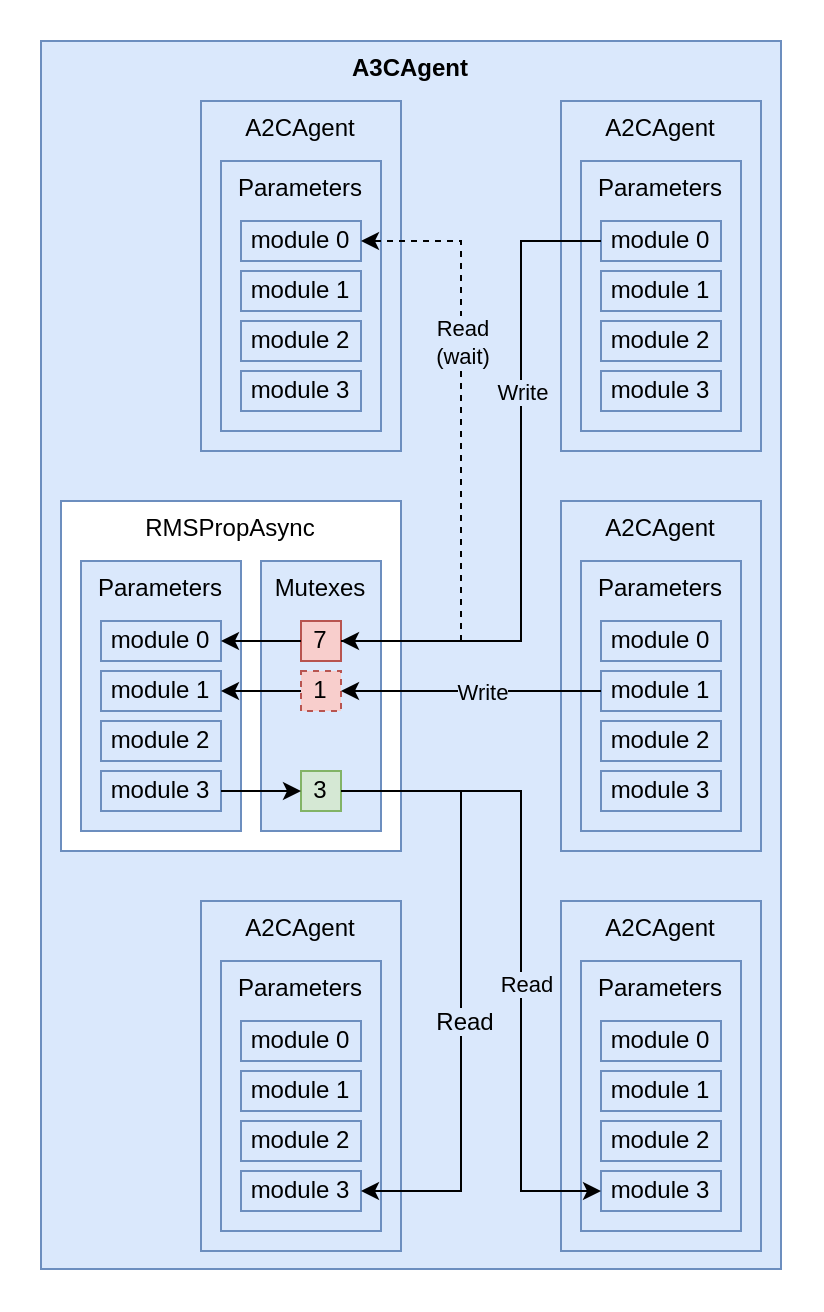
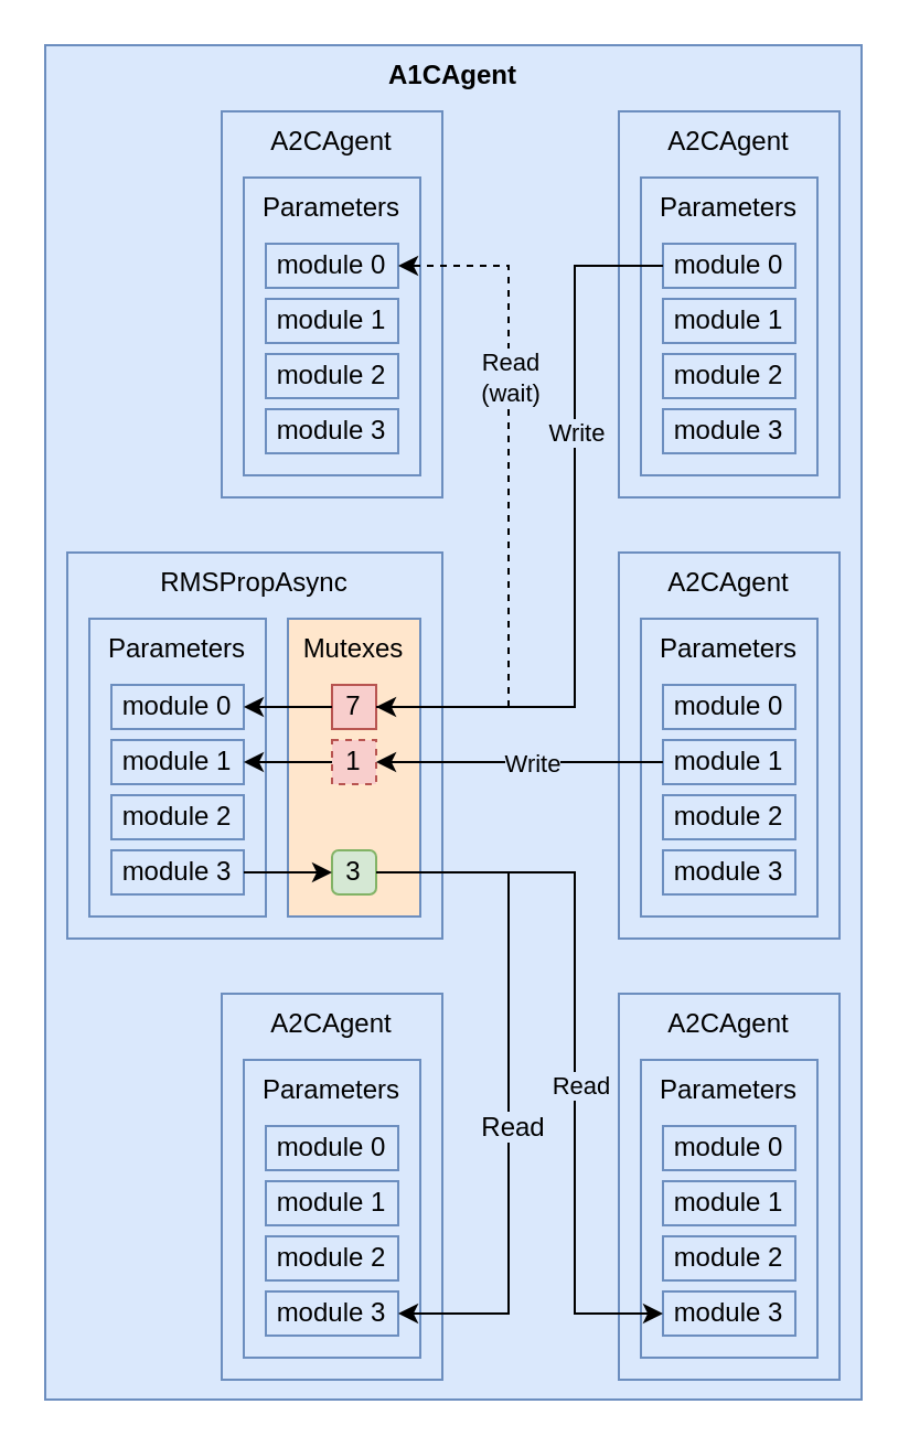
- <mxCell id="2" value="&lt;b&gt;A3CAgent&lt;/b&gt;" style="rounded=0;whiteSpace=wrap;html=1;fillColor=#dae8fc;strokeColor=#6c8ebf;align=center;verticalAlign=top;" vertex="1" parent="1"><mxGeometry x="20" y="20" width="370" height="614" as="geometry" /></mxCell>
+ <mxCell id="2" value="&lt;b&gt;A1CAgent&lt;/b&gt;" style="rounded=0;whiteSpace=wrap;html=1;fillColor=#dae8fc;strokeColor=#6c8ebf;align=center;verticalAlign=top;" vertex="1" parent="1"><mxGeometry x="20" y="20" width="370" height="614" as="geometry" /></mxCell>
- <mxCell id="4" value="RMSPropAsync" style="rounded=0;whiteSpace=wrap;html=1;fillColor=#ffffff;strokeColor=#6c8ebf;align=center;verticalAlign=top;" vertex="1" parent="3"><mxGeometry width="170" height="175" as="geometry" /></mxCell>
+ <mxCell id="4" value="RMSPropAsync" style="rounded=0;whiteSpace=wrap;html=1;fillColor=#dae8fc;strokeColor=#6c8ebf;align=center;verticalAlign=top;" vertex="1" parent="3"><mxGeometry width="170" height="175" as="geometry" /></mxCell>
- <mxCell id="5" value="Mutexes" style="rounded=0;whiteSpace=wrap;html=1;fillColor=#dae8fc;strokeColor=#6c8ebf;align=center;verticalAlign=top;" vertex="1" parent="3"><mxGeometry x="100" y="30" width="60" height="135" as="geometry" /></mxCell>
+ <mxCell id="5" value="Mutexes" style="rounded=0;whiteSpace=wrap;html=1;fillColor=#ffe6cc;strokeColor=#6c8ebf;align=center;verticalAlign=top;" vertex="1" parent="3"><mxGeometry x="100" y="30" width="60" height="135" as="geometry" /></mxCell>
- <mxCell id="9" value="3" style="rounded=0;whiteSpace=wrap;html=1;fillColor=#d5e8d4;strokeColor=#82b366;align=center;verticalAlign=middle;" vertex="1" parent="3"><mxGeometry x="120" y="135" width="20" height="20" as="geometry" /></mxCell>
+ <mxCell id="9" value="3" style="whiteSpace=wrap;html=1;fillColor=#d5e8d4;strokeColor=#82b366;align=center;verticalAlign=middle;rounded=1;" vertex="1" parent="3"><mxGeometry x="120" y="135" width="20" height="20" as="geometry" /></mxCell>
